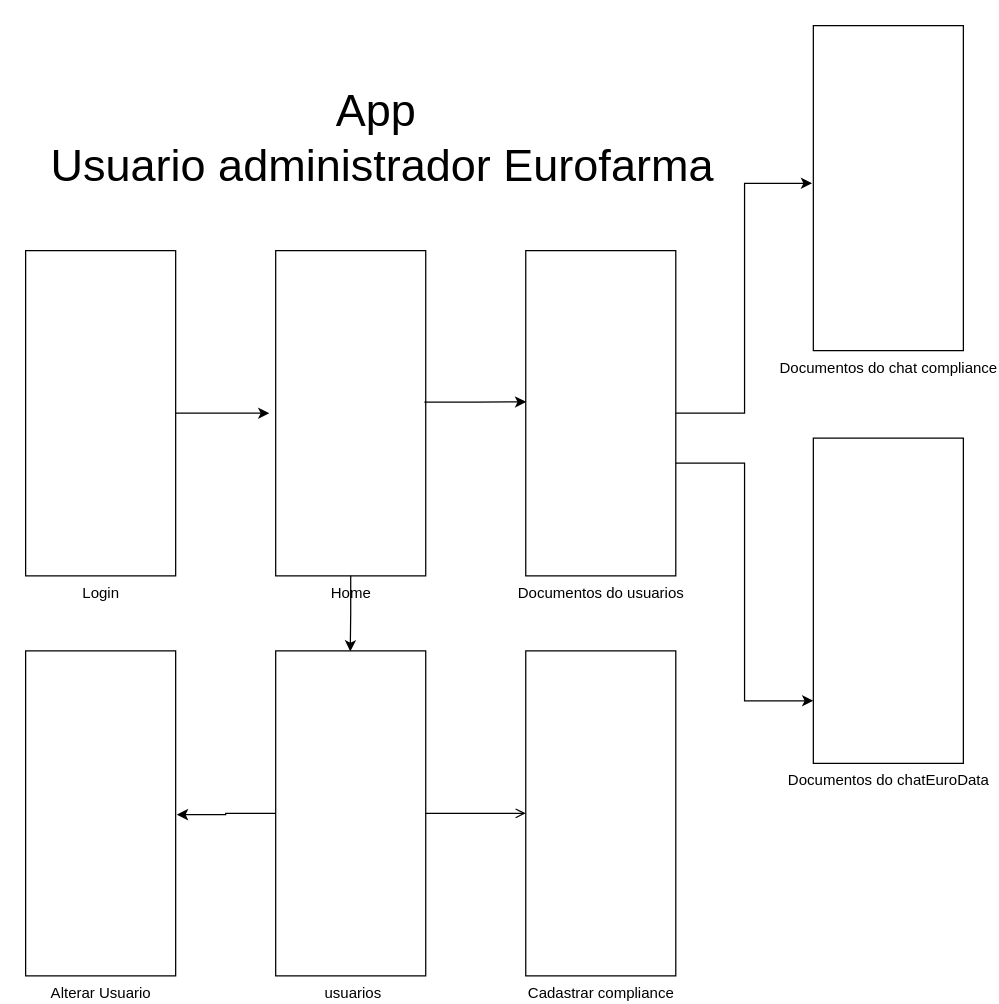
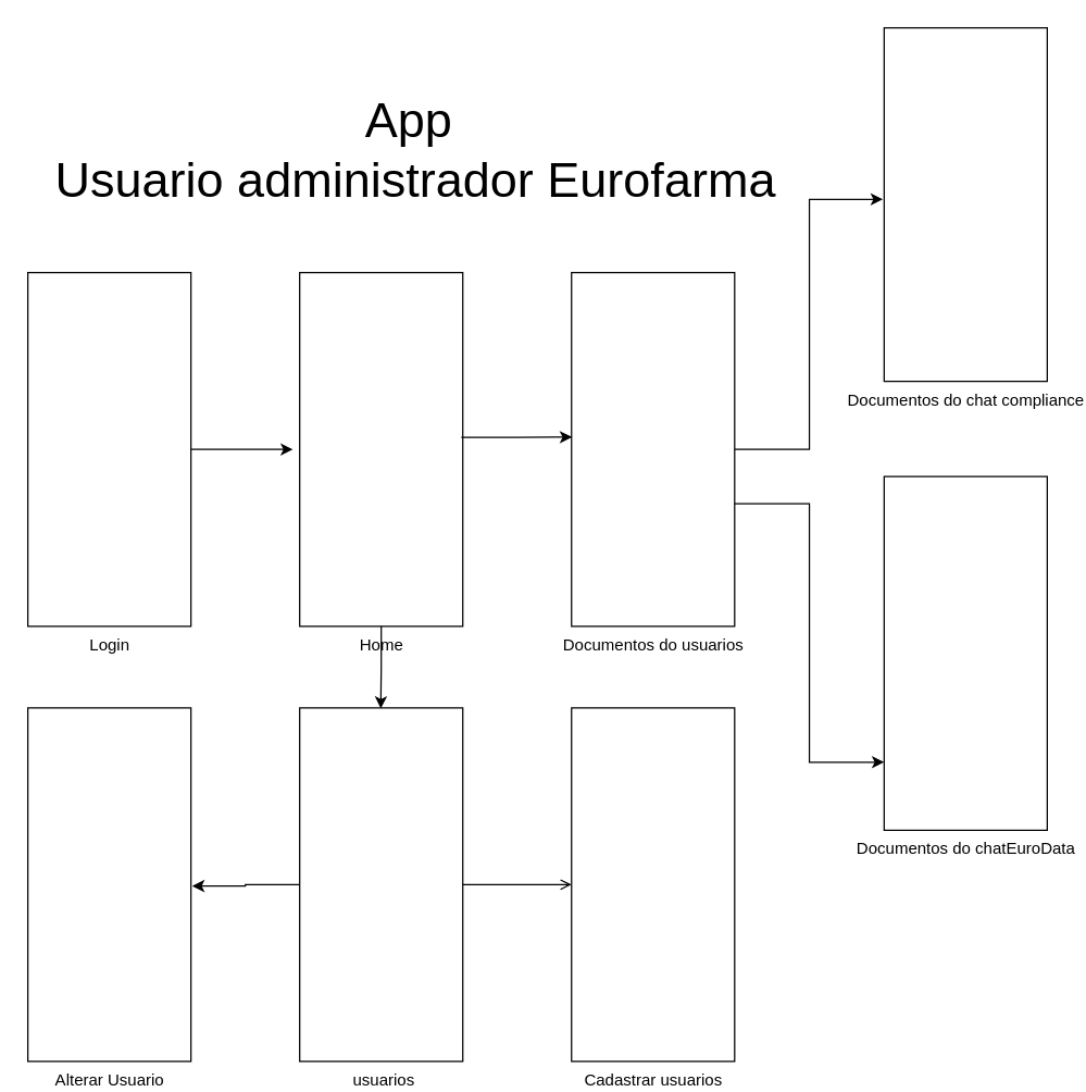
- <mxCell id="5" value="Cadastrar compliance" style="verticalLabelPosition=bottom;verticalAlign=top;html=1;shape=mxgraph.basic.rect;fillColor2=none;strokeWidth=1;size=20;indent=5;" vertex="1" parent="1"><mxGeometry x="420" y="520" width="120" height="260" as="geometry" /></mxCell>
+ <mxCell id="5" value="Cadastrar usuarios" style="verticalLabelPosition=bottom;verticalAlign=top;html=1;shape=mxgraph.basic.rect;fillColor2=none;strokeWidth=1;size=20;indent=5;" vertex="1" parent="1"><mxGeometry x="420" y="520" width="120" height="260" as="geometry" /></mxCell>
